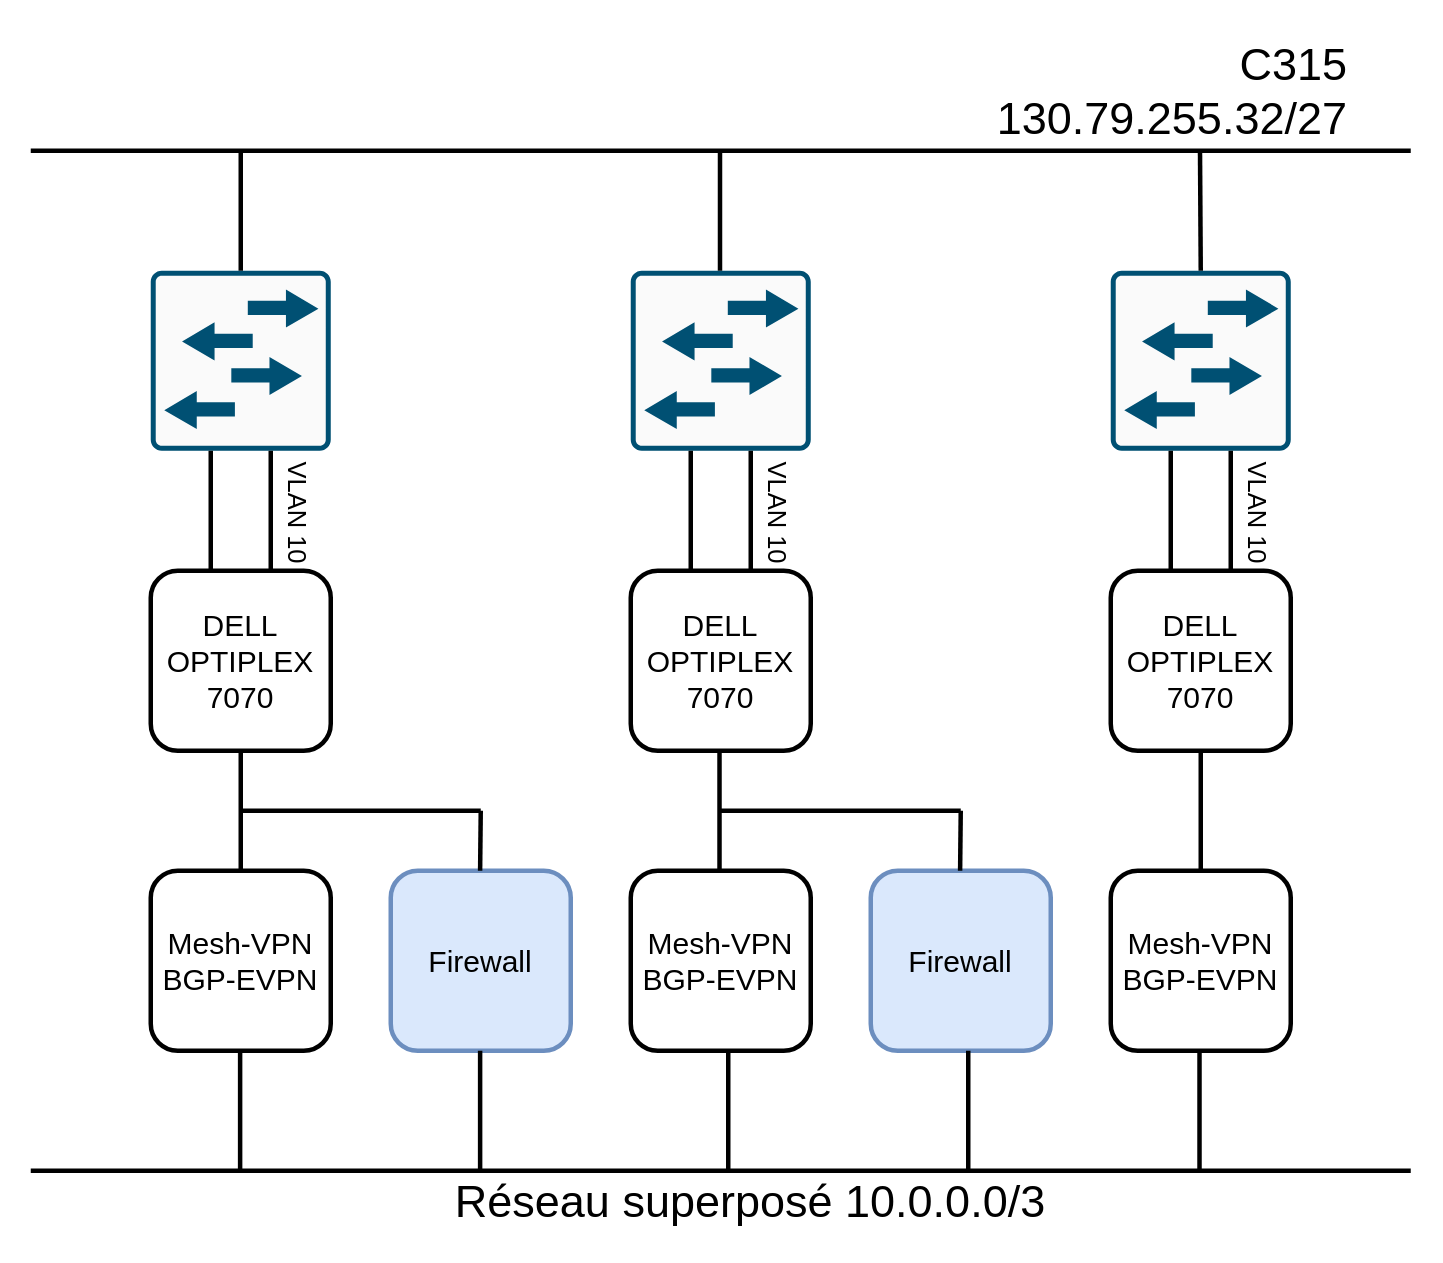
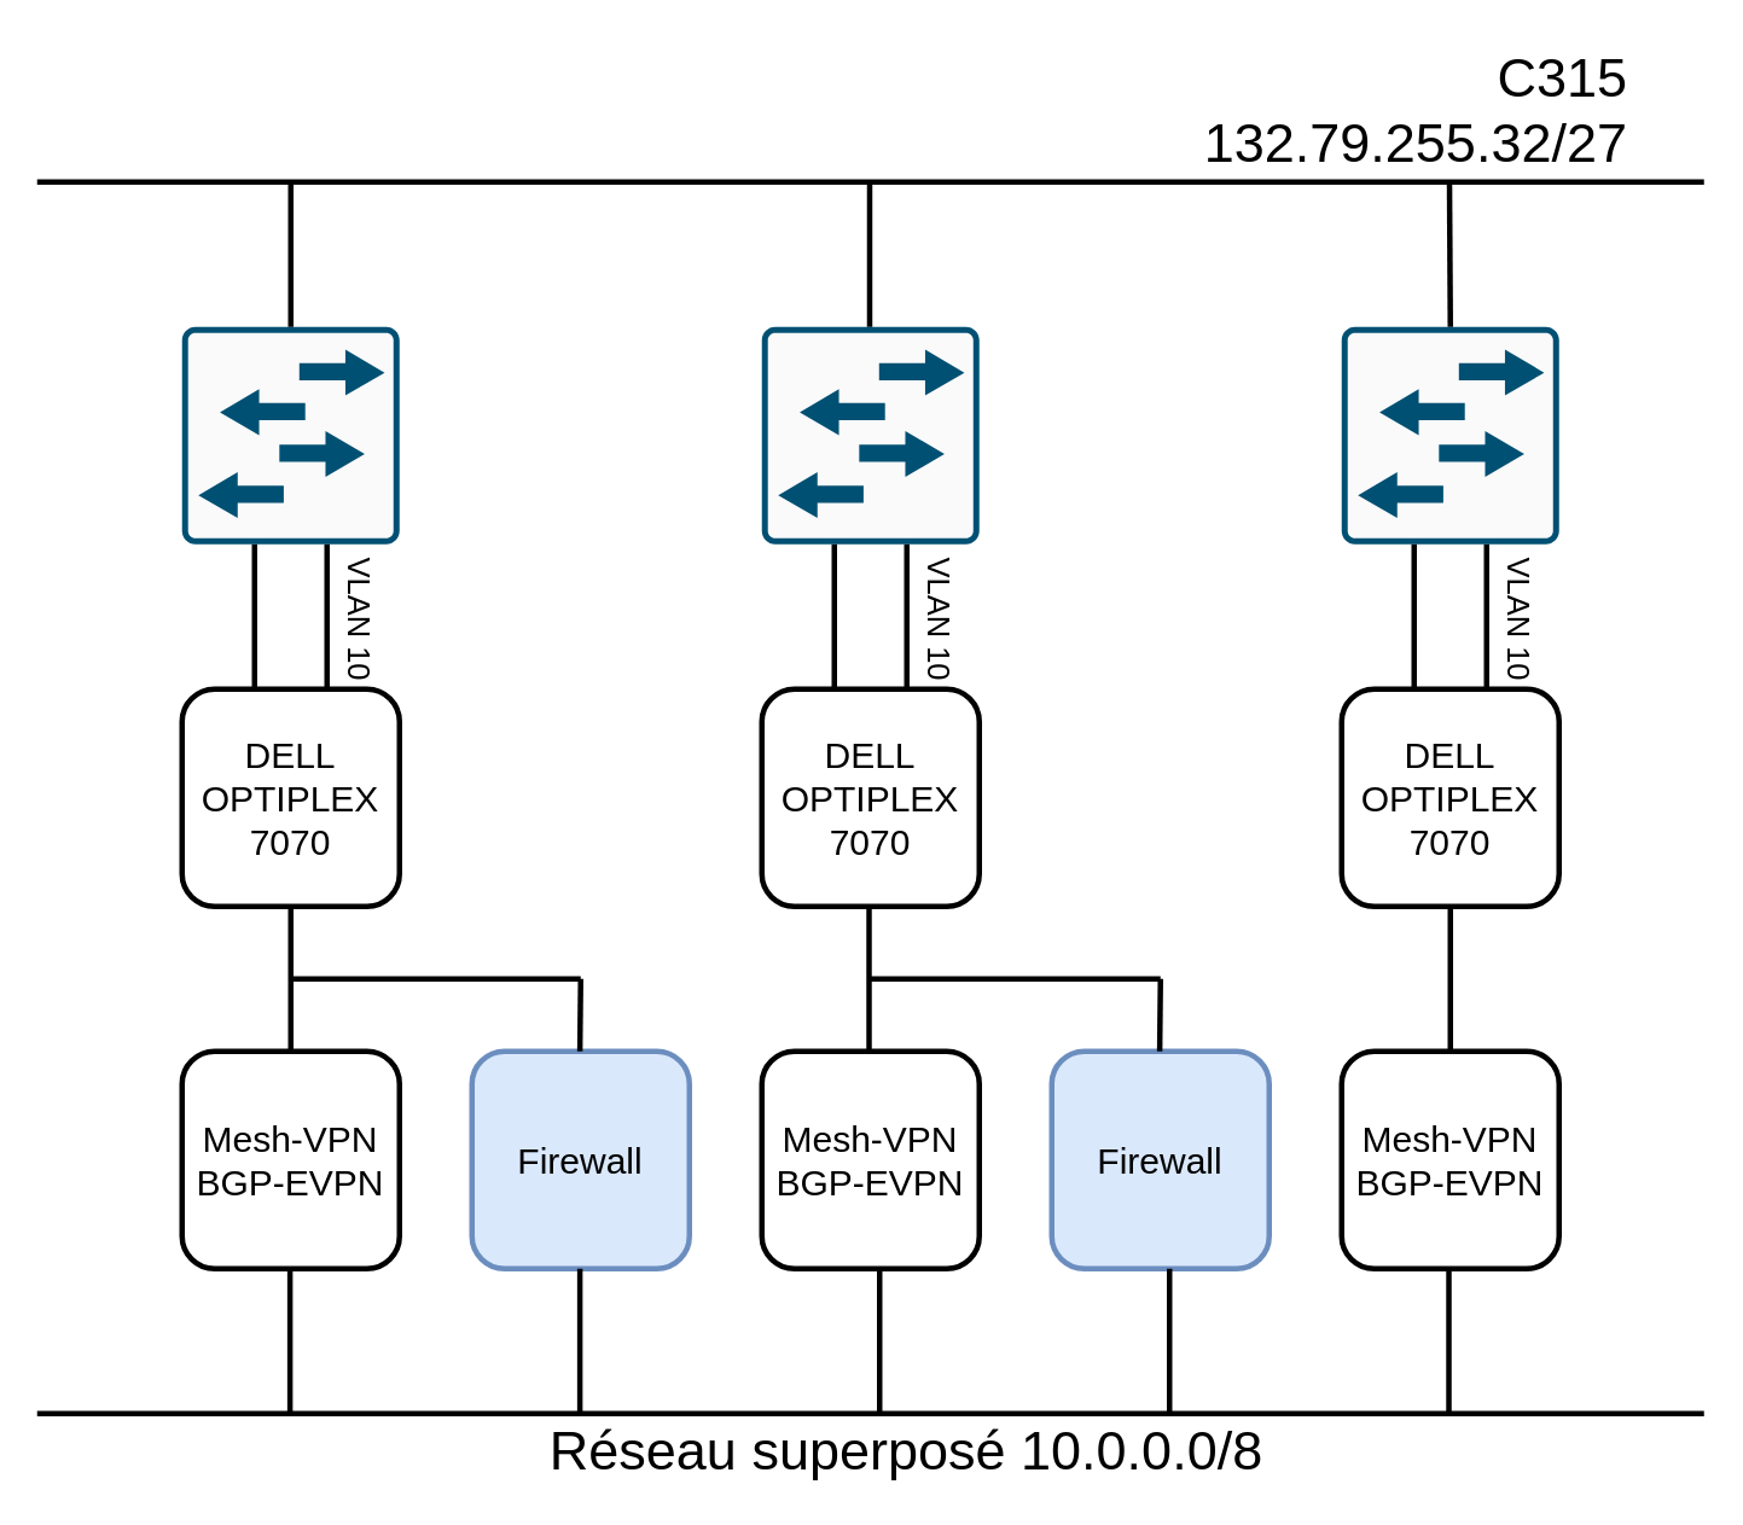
- <mxCell id="9" value="C315&lt;br&gt;130.79.255.32/27" style="text;html=1;strokeColor=none;fillColor=none;align=right;verticalAlign=middle;whiteSpace=wrap;rounded=0;fontSize=30;strokeWidth=3;" parent="1" vertex="1"><mxGeometry x="660" width="240" height="80" as="geometry" y="20" /></mxCell>
+ <mxCell id="9" value="C315&lt;br&gt;132.79.255.32/27" style="text;html=1;strokeColor=none;fillColor=none;align=right;verticalAlign=middle;whiteSpace=wrap;rounded=0;fontSize=30;strokeWidth=3;" parent="1" vertex="1"><mxGeometry x="660" width="240" height="80" as="geometry" y="20" /></mxCell>
- <mxCell id="39" value="Réseau superposé 10.0.0.0/3" style="text;html=1;strokeColor=none;fillColor=none;align=center;verticalAlign=middle;whiteSpace=wrap;rounded=0;fontSize=30;strokeWidth=3;" parent="1" vertex="1"><mxGeometry x="260" y="780" width="480" height="40" as="geometry" /></mxCell>
+ <mxCell id="39" value="Réseau superposé 10.0.0.0/8" style="text;html=1;strokeColor=none;fillColor=none;align=center;verticalAlign=middle;whiteSpace=wrap;rounded=0;fontSize=30;strokeWidth=3;" parent="1" vertex="1"><mxGeometry x="260" y="780" width="480" height="40" as="geometry" /></mxCell>
